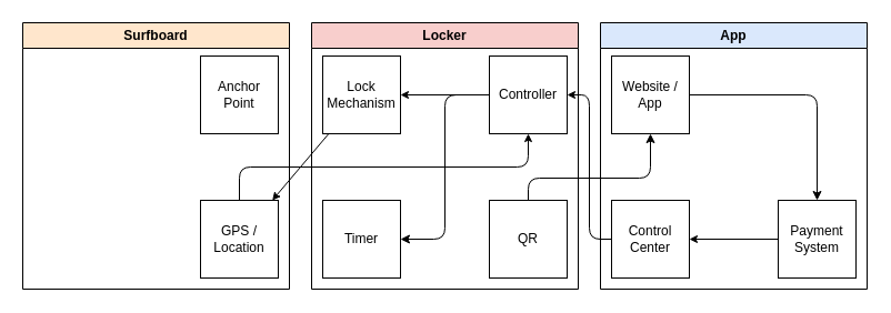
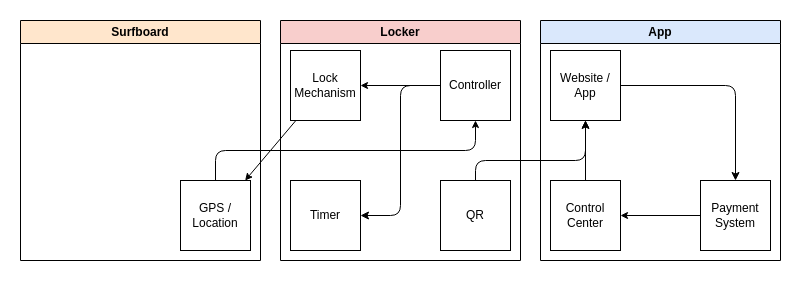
- <mxCell id="4" value="Anchor Point" style="whiteSpace=wrap;html=1;aspect=fixed;" parent="2" vertex="1"><mxGeometry x="160" y="30" width="70" height="70" as="geometry" /></mxCell>
- <mxCell id="19" style="edgeStyle=orthogonalEdgeStyle;rounded=1;orthogonalLoop=1;jettySize=auto;html=1;entryX=1;entryY=0.5;entryDx=0;entryDy=0;curved=0;endSize=5;" parent="1" source="15" target="8" edge="1"><mxGeometry relative="1" as="geometry" /></mxCell>
+ <mxCell id="19" style="edgeStyle=orthogonalEdgeStyle;rounded=1;orthogonalLoop=1;jettySize=auto;html=1;curved=0;endSize=5;" parent="1" source="15" target="17" edge="1"><mxGeometry relative="1" as="geometry" /></mxCell>
